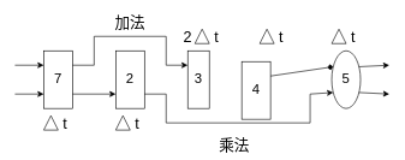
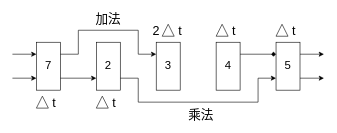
- <mxCell id="4" value="3" style="rounded=0;whiteSpace=wrap;html=1;fontSize=19;" vertex="1" parent="1"><mxGeometry x="260" y="70" width="30" height="80" as="geometry" /></mxCell>
+ <mxCell id="4" value="3" style="rounded=0;whiteSpace=wrap;html=1;fontSize=19;" vertex="1" parent="1"><mxGeometry x="260" y="70" width="40" height="80" as="geometry" /></mxCell>
- <mxCell id="6" value="5" style="ellipse;whiteSpace=wrap;html=1;fontSize=19;" vertex="1" parent="1"><mxGeometry x="460" y="70" width="40" height="80" as="geometry" /></mxCell>
+ <mxCell id="6" value="5" style="rounded=0;whiteSpace=wrap;html=1;fontSize=19;" vertex="1" parent="1"><mxGeometry x="460" y="70" width="40" height="80" as="geometry" /></mxCell>
- <mxCell id="5" value="4" style="rounded=0;whiteSpace=wrap;html=1;fontSize=19;" vertex="1" parent="1"><mxGeometry x="335" y="85" width="40" height="80" as="geometry" /></mxCell>
+ <mxCell id="5" value="4" style="rounded=0;whiteSpace=wrap;html=1;fontSize=19;" vertex="1" parent="1"><mxGeometry x="360" y="70" width="40" height="80" as="geometry" /></mxCell>
- <mxCell id="35" value="乘法" style="text;html=1;strokeColor=none;fillColor=none;align=center;verticalAlign=middle;whiteSpace=wrap;rounded=0;fontSize=21;" vertex="1" parent="1"><mxGeometry x="300" y="190" width="50" height="20" as="geometry" /></mxCell>
+ <mxCell id="35" value="乘法" style="text;html=1;strokeColor=none;fillColor=none;align=center;verticalAlign=middle;whiteSpace=wrap;rounded=0;fontSize=21;" vertex="1" parent="1"><mxGeometry x="310" y="180" width="50" height="20" as="geometry" /></mxCell>
